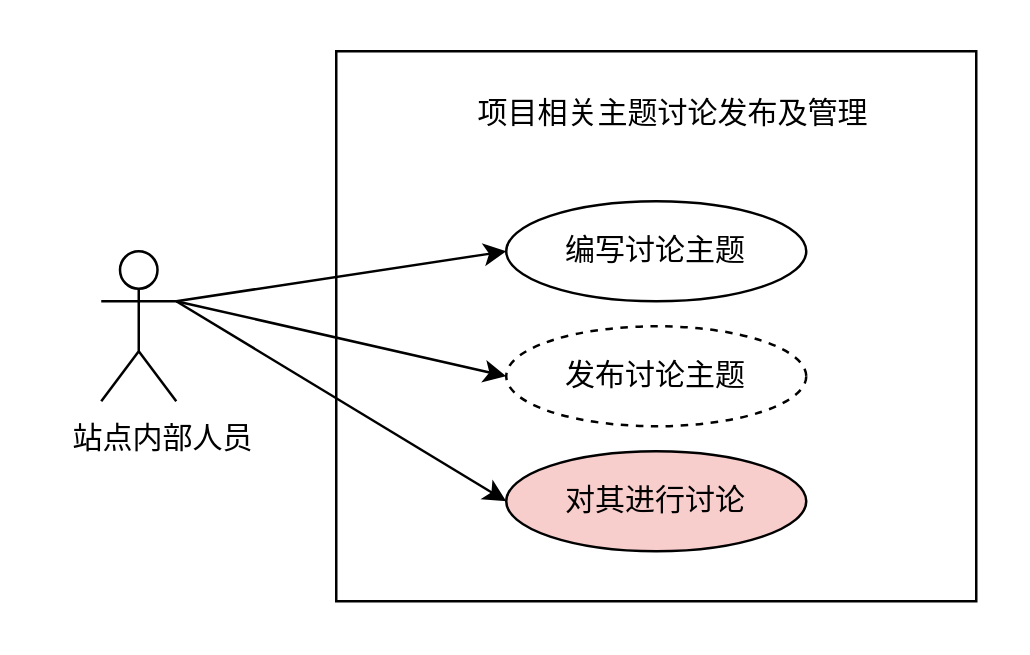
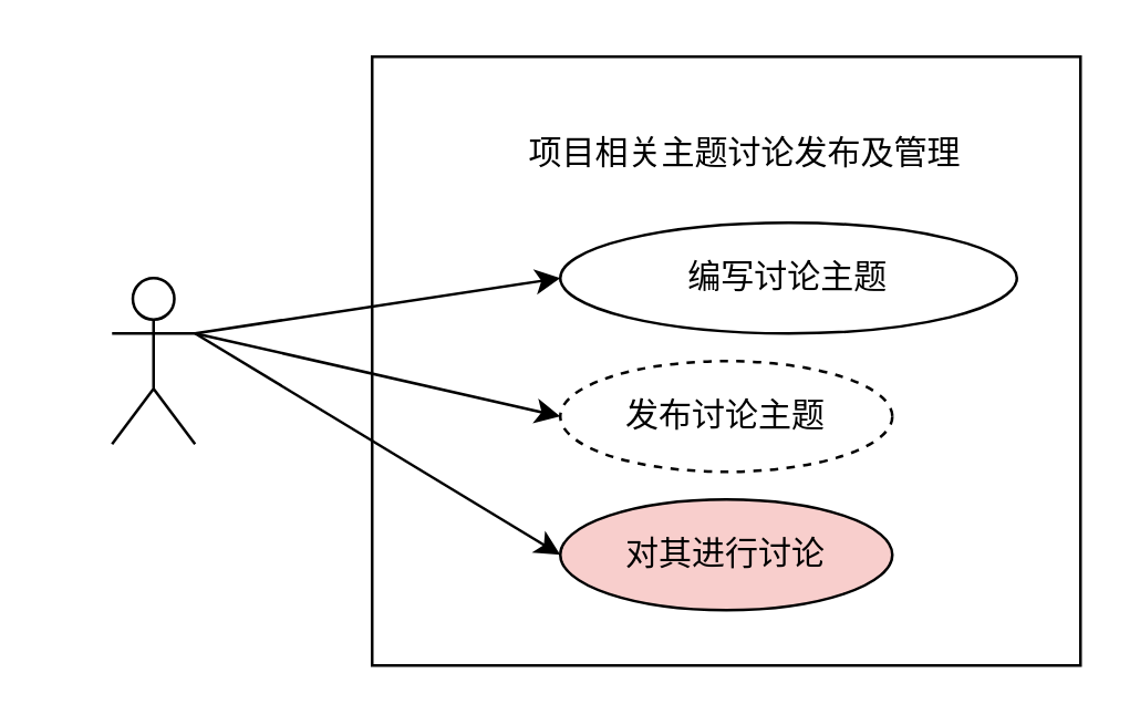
- <mxCell id="3" value="项目相关主题讨论发布及管理" style="text;html=1;strokeColor=none;fillColor=none;align=center;verticalAlign=middle;whiteSpace=wrap;rounded=0;" vertex="1" parent="1"><mxGeometry x="170" y="30" width="198" height="30" as="geometry" /></mxCell>
+ <mxCell id="3" value="项目相关主题讨论发布及管理" style="text;html=1;strokeColor=none;fillColor=none;align=center;verticalAlign=middle;whiteSpace=wrap;rounded=0;" vertex="1" parent="1"><mxGeometry x="170" y="40" width="198" height="30" as="geometry" /></mxCell>
- <mxCell id="4" value="编写讨论主题" style="ellipse;whiteSpace=wrap;html=1;" vertex="1" parent="1"><mxGeometry x="202" y="80" width="120" height="40" as="geometry" /></mxCell>
+ <mxCell id="4" value="编写讨论主题" style="ellipse;whiteSpace=wrap;html=1;" vertex="1" parent="1"><mxGeometry x="202" y="80" width="165" height="40" as="geometry" /></mxCell>
- <mxCell id="8" value="站点内部人员" style="text;html=1;strokeColor=none;fillColor=none;align=center;verticalAlign=middle;whiteSpace=wrap;rounded=0;" vertex="1" parent="1"><mxGeometry x="20" y="160" width="90" height="30" as="geometry" /></mxCell>
